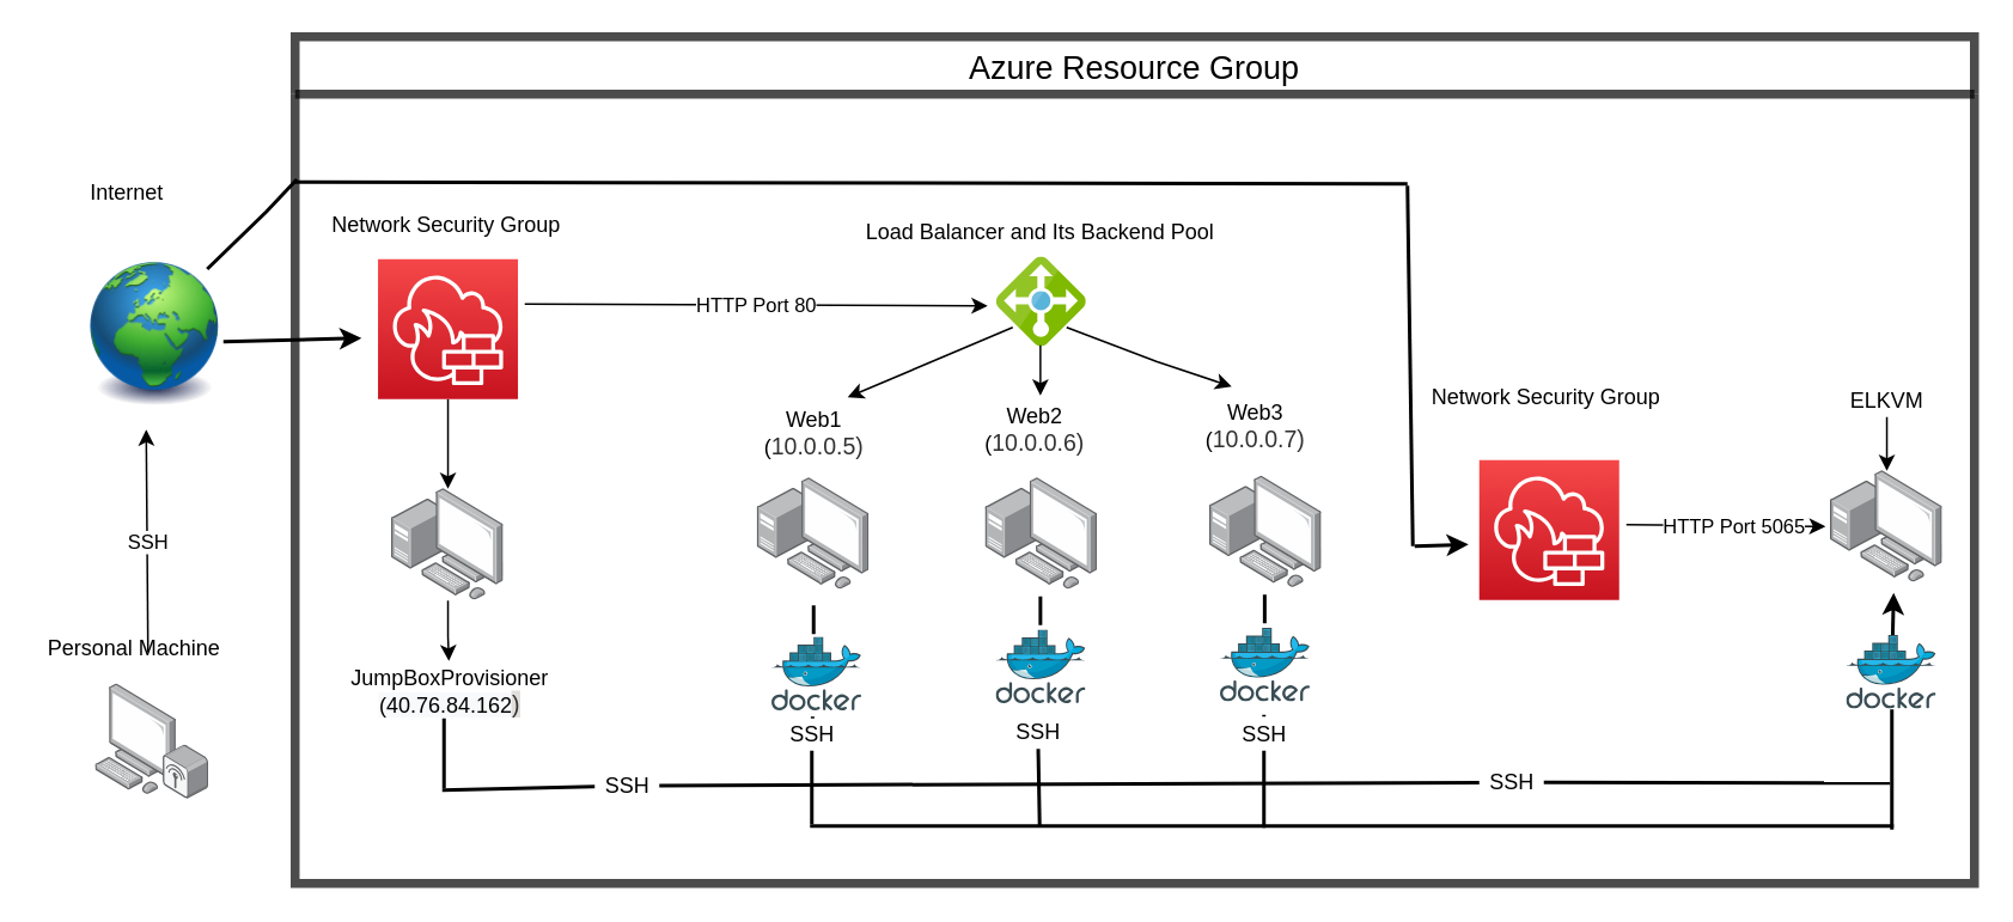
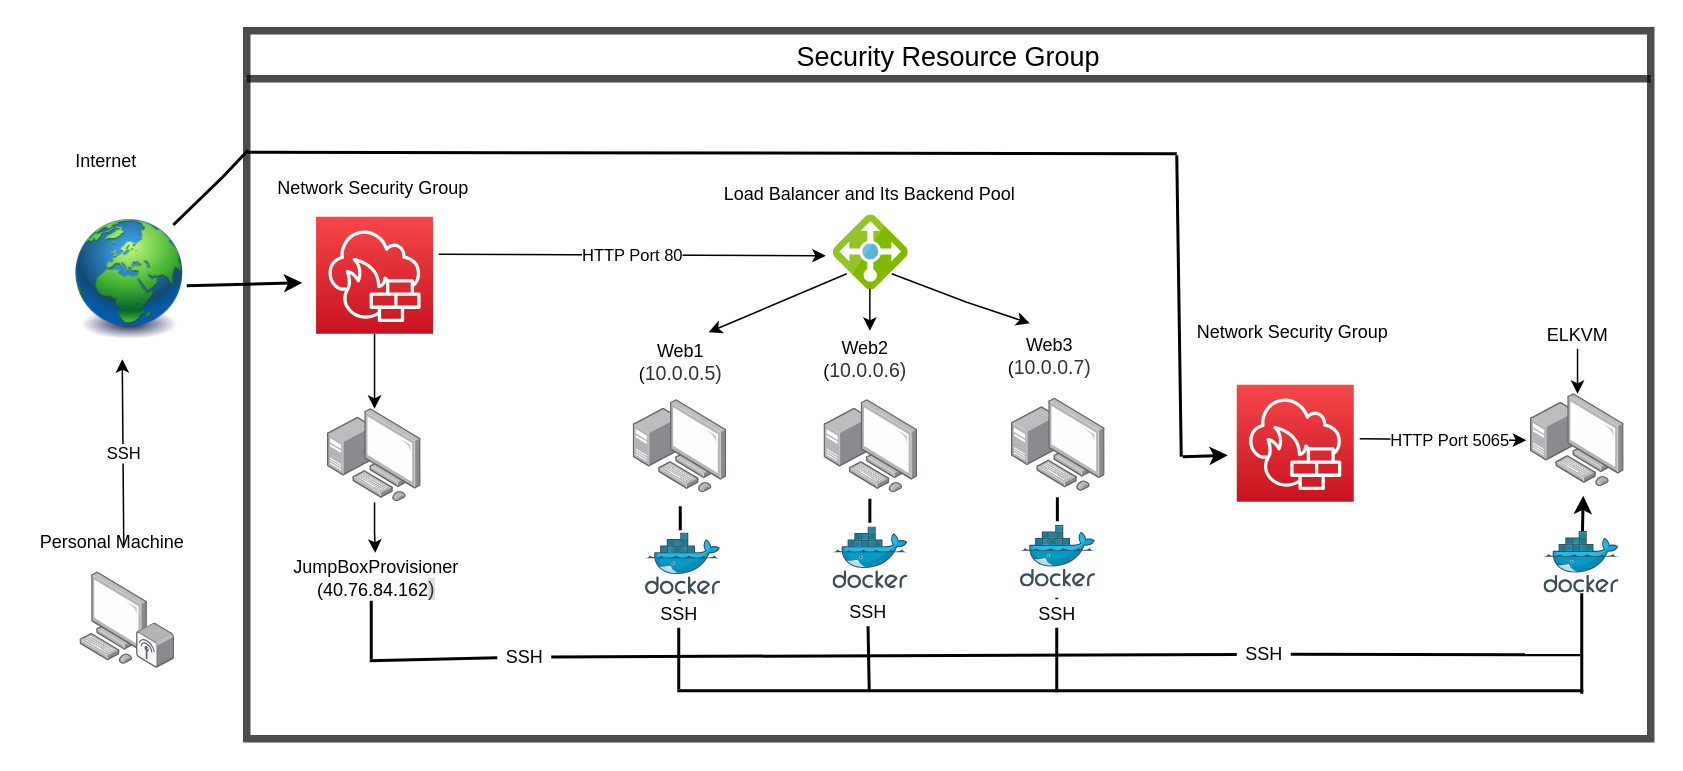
- <mxCell id="64" value="Azure Resource Group" style="shape=table;startSize=32;container=1;collapsible=0;childLayout=tableLayout;sketch=0;strokeColor=default;strokeWidth=5;gradientColor=none;opacity=70;fontSize=18;" vertex="1" parent="1"><mxGeometry x="164" y="20" width="936" height="472" as="geometry" /></mxCell>
+ <mxCell id="64" value="Security Resource Group" style="shape=table;startSize=32;container=1;collapsible=0;childLayout=tableLayout;sketch=0;strokeColor=default;strokeWidth=5;gradientColor=none;opacity=70;fontSize=18;" vertex="1" parent="1"><mxGeometry x="164" y="20" width="936" height="472" as="geometry" /></mxCell>
